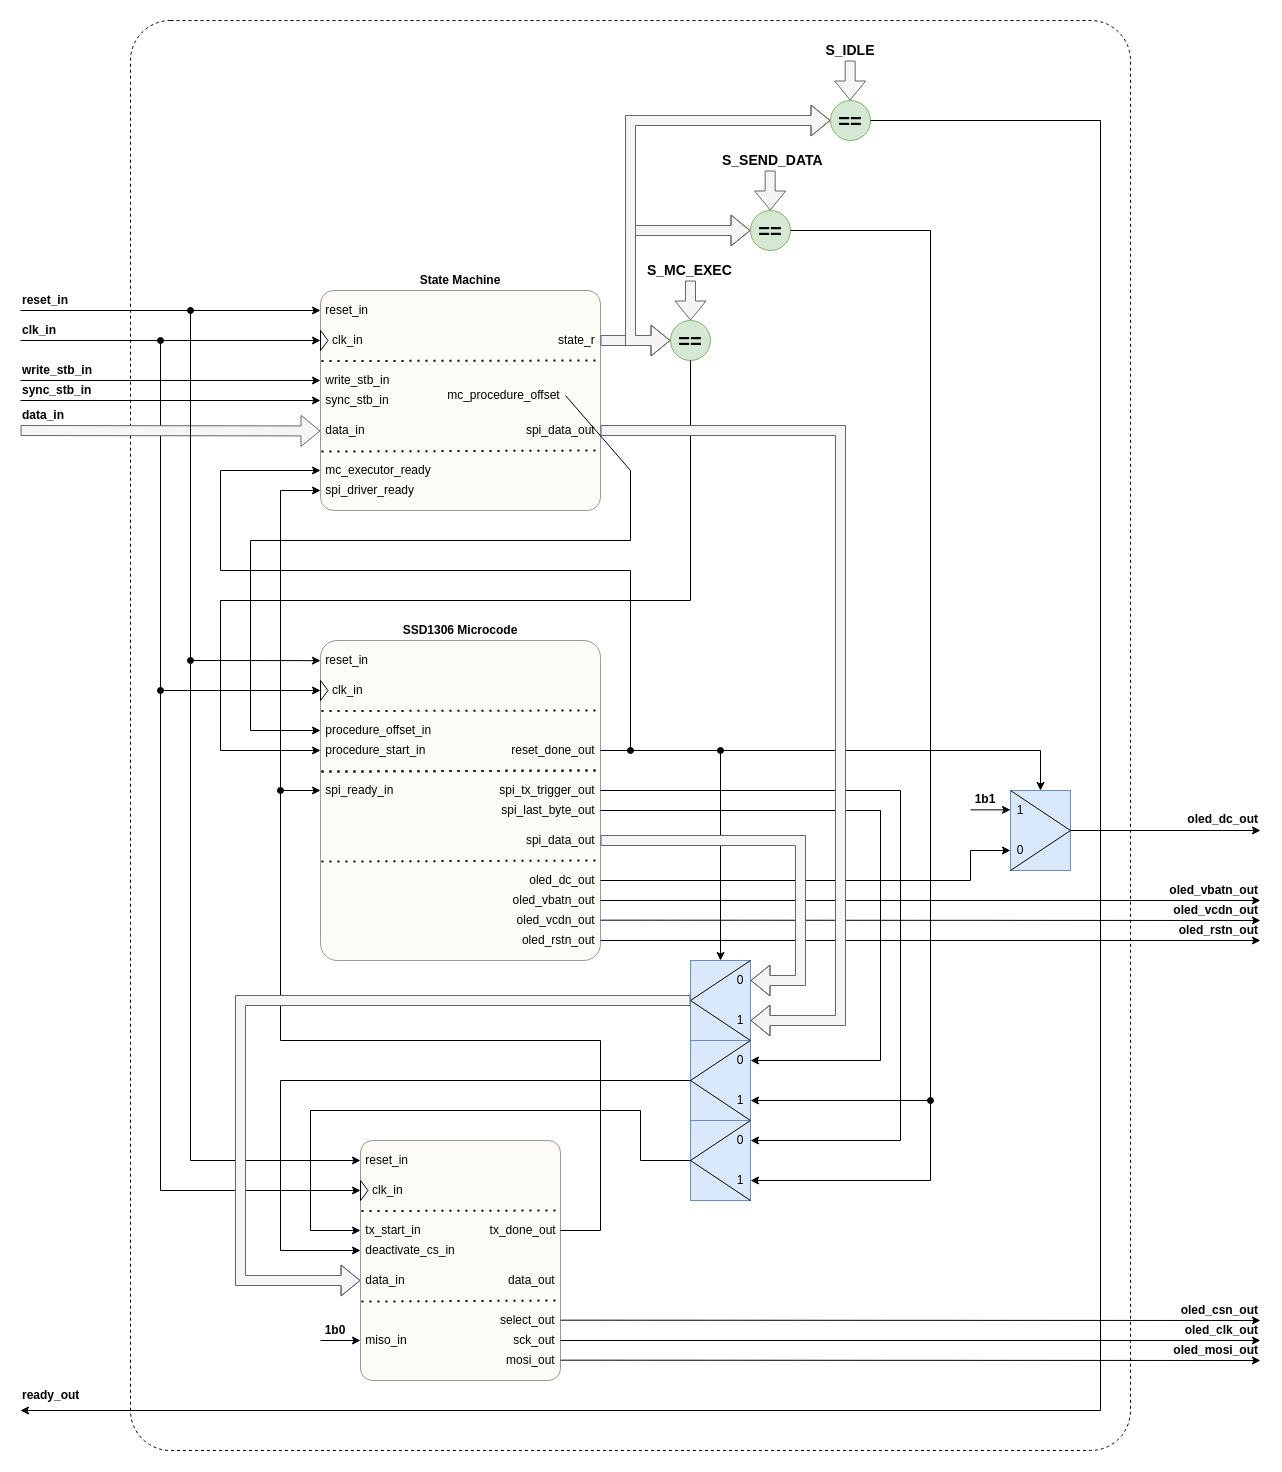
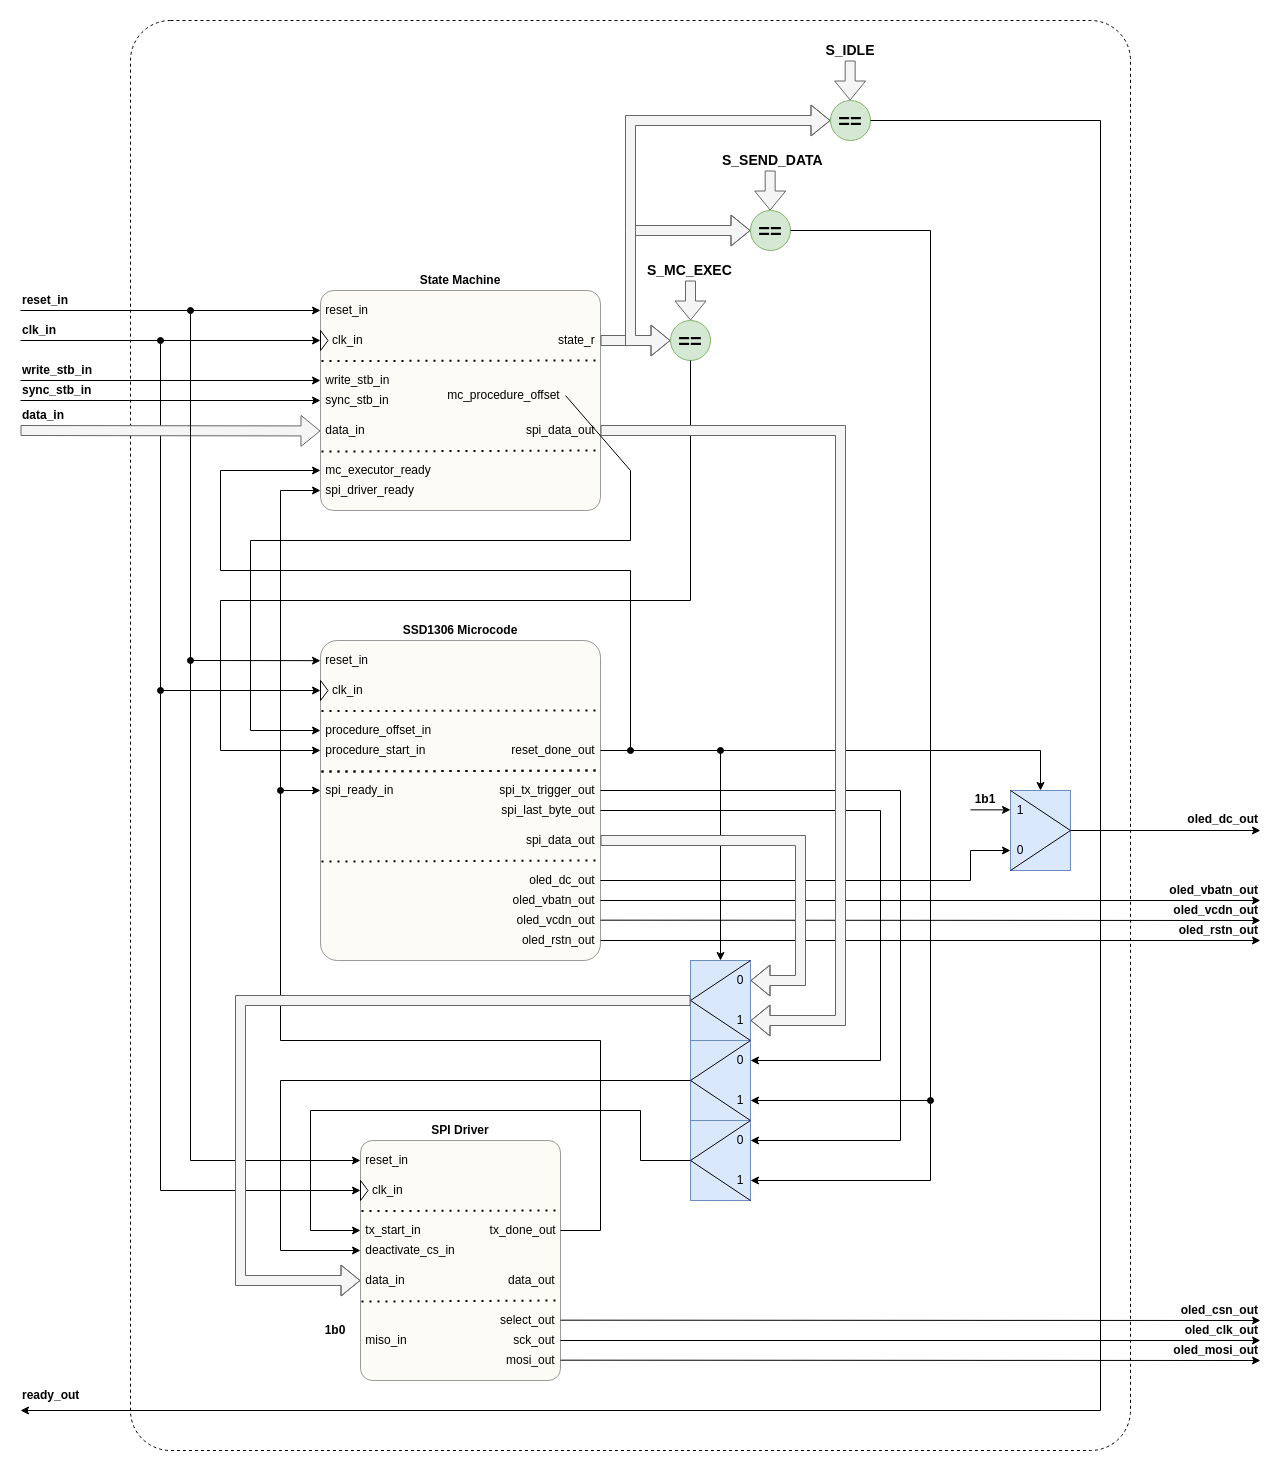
+ <mxCell id="77" value="SPI Driver" style="text;html=1;align=center;verticalAlign=middle;whiteSpace=wrap;rounded=0;container=0;fontStyle=1" parent="74" vertex="1"><mxGeometry width="200" height="20" as="geometry" /></mxCell>
- <mxCell id="120" value="" style="endArrow=classic;html=1;rounded=0;entryX=0;entryY=0.5;entryDx=0;entryDy=0;exitX=0;exitY=1;exitDx=0;exitDy=0;" parent="1" source="119" target="84" edge="1"><mxGeometry width="50" height="50" relative="1" as="geometry"><mxPoint x="50" y="1440" as="sourcePoint" /><mxPoint x="100" y="1390" as="targetPoint" /></mxGeometry></mxCell>
